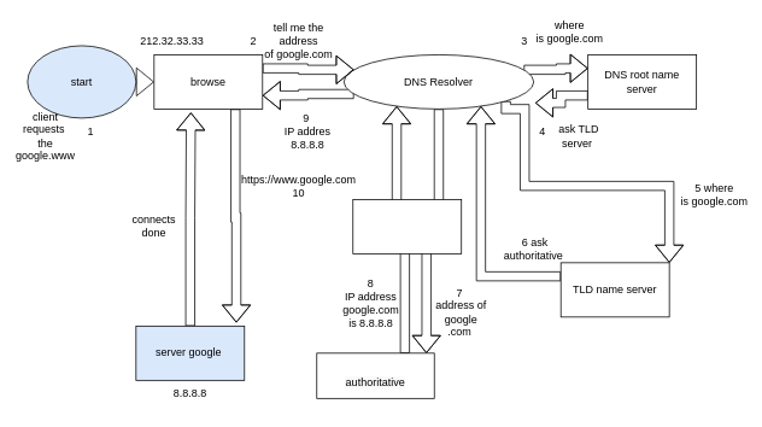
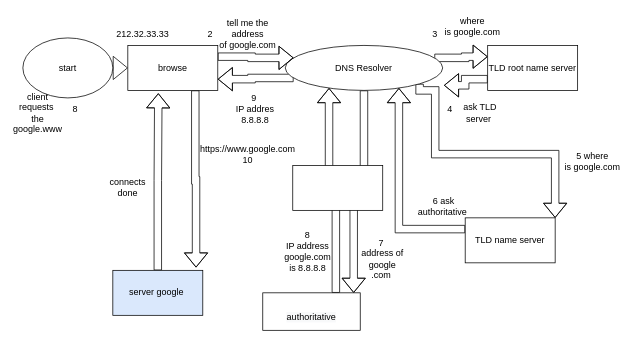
- <mxCell id="26" value="start" style="ellipse;whiteSpace=wrap;html=1;fillColor=#dae8fc;" parent="1" vertex="1"><mxGeometry x="30" y="50" width="120" height="80" as="geometry" /></mxCell>
+ <mxCell id="26" value="start" style="ellipse;whiteSpace=wrap;html=1;" parent="1" vertex="1"><mxGeometry x="30" y="50" width="120" height="80" as="geometry" /></mxCell>
- <mxCell id="10" value="DNS root name server" style="rounded=0;whiteSpace=wrap;html=1;" parent="1" vertex="1"><mxGeometry x="650" y="60" width="120" height="60" as="geometry" /></mxCell>
+ <mxCell id="10" value="TLD root name server" style="rounded=0;whiteSpace=wrap;html=1;" parent="1" vertex="1"><mxGeometry x="650" y="60" width="120" height="60" as="geometry" /></mxCell>
- <mxCell id="13" value="1" style="text;html=1;strokeColor=none;fillColor=none;align=center;verticalAlign=middle;whiteSpace=wrap;rounded=0;" parent="1" vertex="1"><mxGeometry x="70" y="130" width="60" height="30" as="geometry" /></mxCell>
+ <mxCell id="13" value="8" style="text;html=1;strokeColor=none;fillColor=none;align=center;verticalAlign=middle;whiteSpace=wrap;rounded=0;" parent="1" vertex="1"><mxGeometry x="70" y="130" width="60" height="30" as="geometry" /></mxCell>
- <mxCell id="36" value="8.8.8.8" style="text;html=1;strokeColor=none;fillColor=none;align=center;verticalAlign=middle;whiteSpace=wrap;rounded=0;" parent="1" vertex="1"><mxGeometry x="180" y="420" width="60" height="30" as="geometry" /></mxCell>
